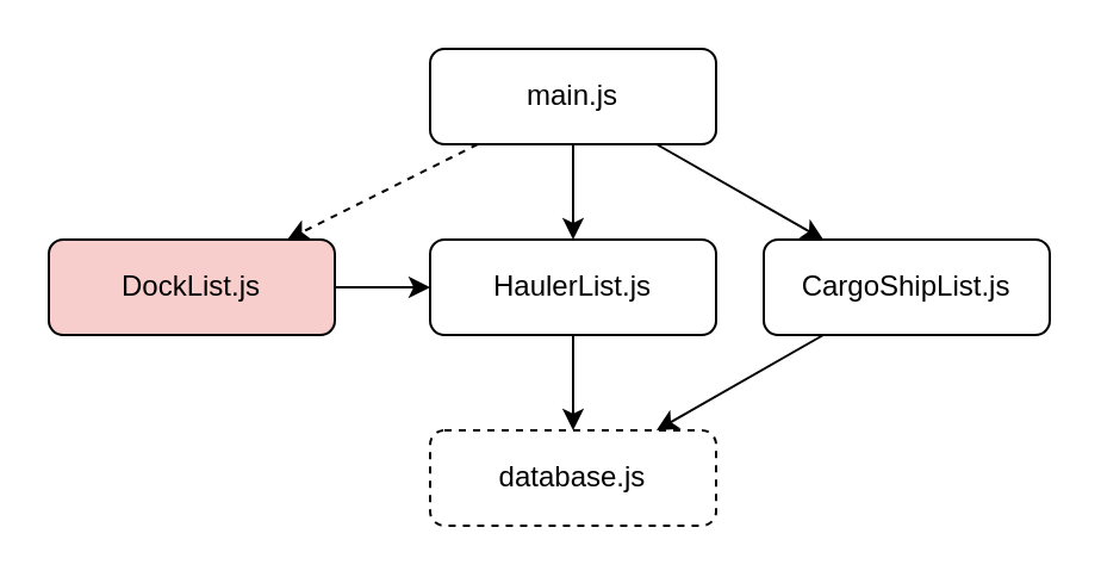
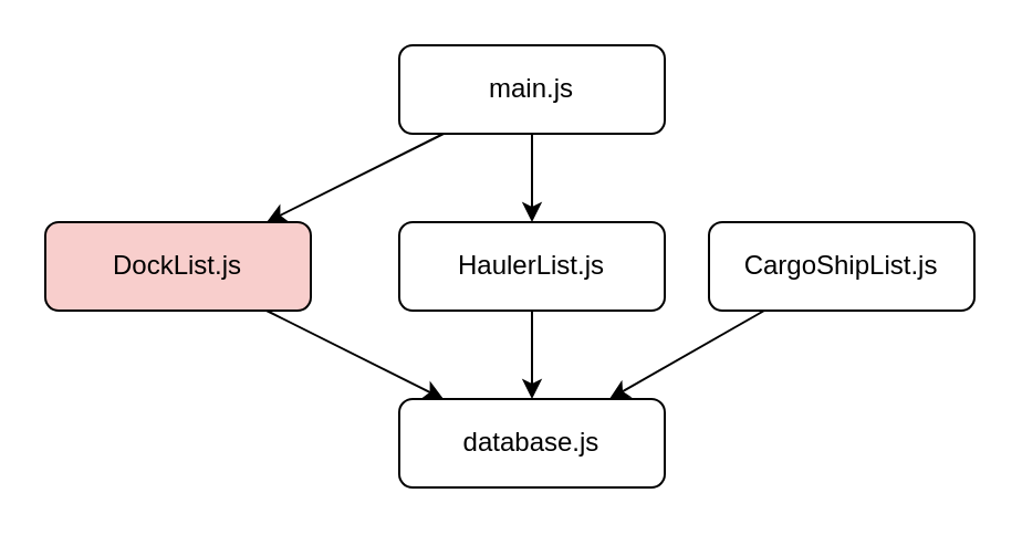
- <mxCell id="7" value="" style="edgeStyle=none;html=1;" parent="1" source="8" target="2" edge="1"><mxGeometry relative="1" as="geometry" /></mxCell>
- <mxCell id="5" value="" style="edgeStyle=none;html=1;dashed=1;" parent="1" source="8" target="4" edge="1"><mxGeometry relative="1" as="geometry" /></mxCell>
+ <mxCell id="5" value="" style="edgeStyle=none;html=1;" parent="1" source="8" target="4" edge="1"><mxGeometry relative="1" as="geometry" /></mxCell>
- <mxCell id="9" value="" style="edgeStyle=none;html=1;" parent="1" source="4" target="3" edge="1"><mxGeometry relative="1" as="geometry" /></mxCell>
+ <mxCell id="9" value="" style="edgeStyle=none;html=1;" parent="1" source="4" target="12" edge="1"><mxGeometry relative="1" as="geometry" /></mxCell>
- <mxCell id="12" value="database.js" style="rounded=1;whiteSpace=wrap;html=1;dashed=1;" parent="1" vertex="1"><mxGeometry x="180" y="180" width="120" height="40" as="geometry" /></mxCell>
+ <mxCell id="12" value="database.js" style="rounded=1;whiteSpace=wrap;html=1;" parent="1" vertex="1"><mxGeometry x="180" y="180" width="120" height="40" as="geometry" /></mxCell>
